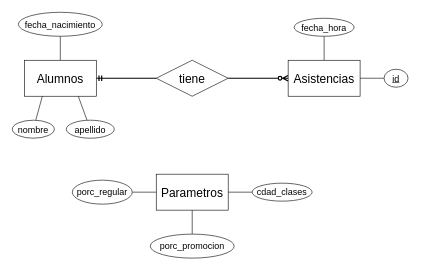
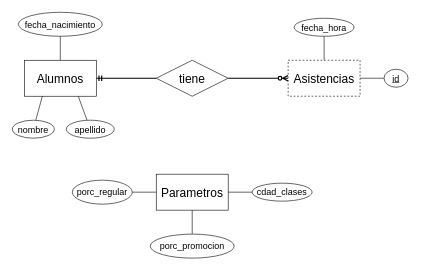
- <mxCell id="5" value="&lt;font style=&quot;font-size: 20px;&quot;&gt;Asistencias&lt;/font&gt;" style="whiteSpace=wrap;html=1;align=center;" vertex="1" parent="1"><mxGeometry x="480" y="100" width="120" height="60" as="geometry" /></mxCell>
+ <mxCell id="5" value="&lt;font style=&quot;font-size: 20px;&quot;&gt;Asistencias&lt;/font&gt;" style="whiteSpace=wrap;html=1;align=center;dashed=1;" vertex="1" parent="1"><mxGeometry x="480" y="100" width="120" height="60" as="geometry" /></mxCell>
